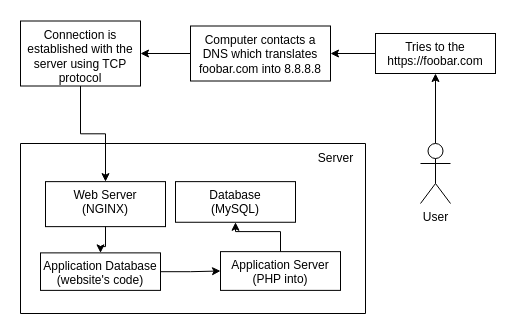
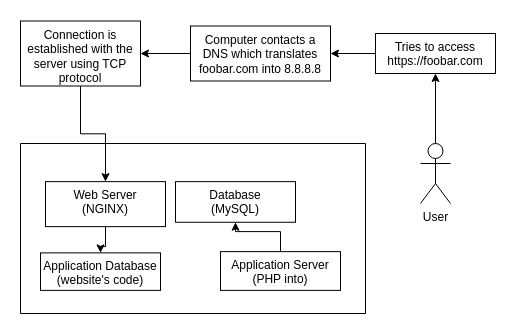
- <mxCell id="5" value="Tries to the https://foobar.com" style="whiteSpace=wrap;html=1;verticalAlign=top;" vertex="1" parent="1"><mxGeometry x="375" y="33" width="120" height="40" as="geometry" /></mxCell>
+ <mxCell id="5" value="Tries to access https://foobar.com" style="whiteSpace=wrap;html=1;verticalAlign=top;" vertex="1" parent="1"><mxGeometry x="375" y="33" width="120" height="40" as="geometry" /></mxCell>
- <mxCell id="18" value="Server" style="text;html=1;align=center;verticalAlign=middle;resizable=0;points=[];autosize=1;strokeColor=none;fillColor=none;" vertex="1" parent="10"><mxGeometry x="285" width="60" height="30" as="geometry" /></mxCell>
- <mxCell id="15" value="" style="edgeStyle=orthogonalEdgeStyle;rounded=0;orthogonalLoop=1;jettySize=auto;html=1;" edge="1" parent="10" source="12" target="14"><mxGeometry relative="1" as="geometry" /></mxCell>
